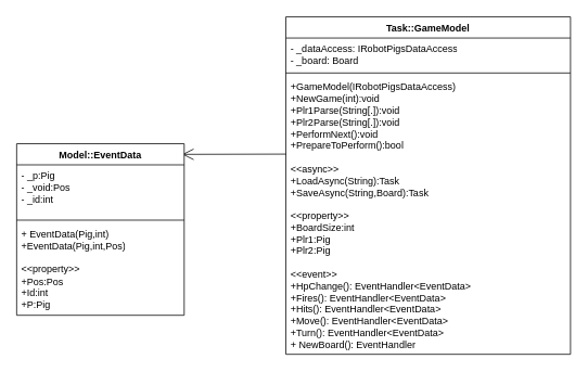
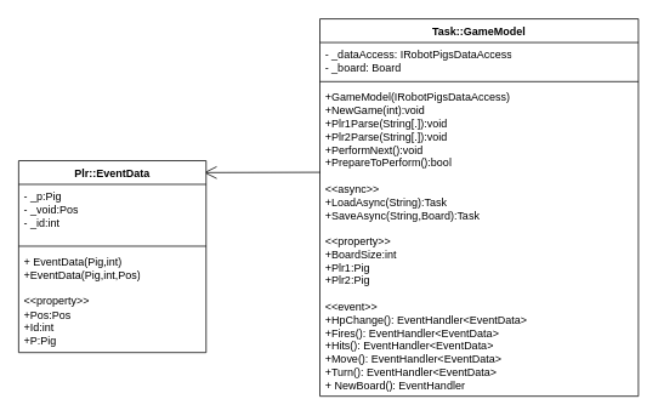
- <mxCell id="7" value="Model::EventData" style="swimlane;fontStyle=1;align=center;verticalAlign=top;childLayout=stackLayout;horizontal=1;startSize=26;horizontalStack=0;resizeParent=1;resizeParentMax=0;resizeLast=0;collapsible=1;marginBottom=0;whiteSpace=wrap;html=1;" parent="1" vertex="1"><mxGeometry x="20" y="176" width="206" height="211" as="geometry" /></mxCell>
+ <mxCell id="7" value="Plr::EventData" style="swimlane;fontStyle=1;align=center;verticalAlign=top;childLayout=stackLayout;horizontal=1;startSize=26;horizontalStack=0;resizeParent=1;resizeParentMax=0;resizeLast=0;collapsible=1;marginBottom=0;whiteSpace=wrap;html=1;" parent="1" vertex="1"><mxGeometry x="20" y="176" width="206" height="211" as="geometry" /></mxCell>
